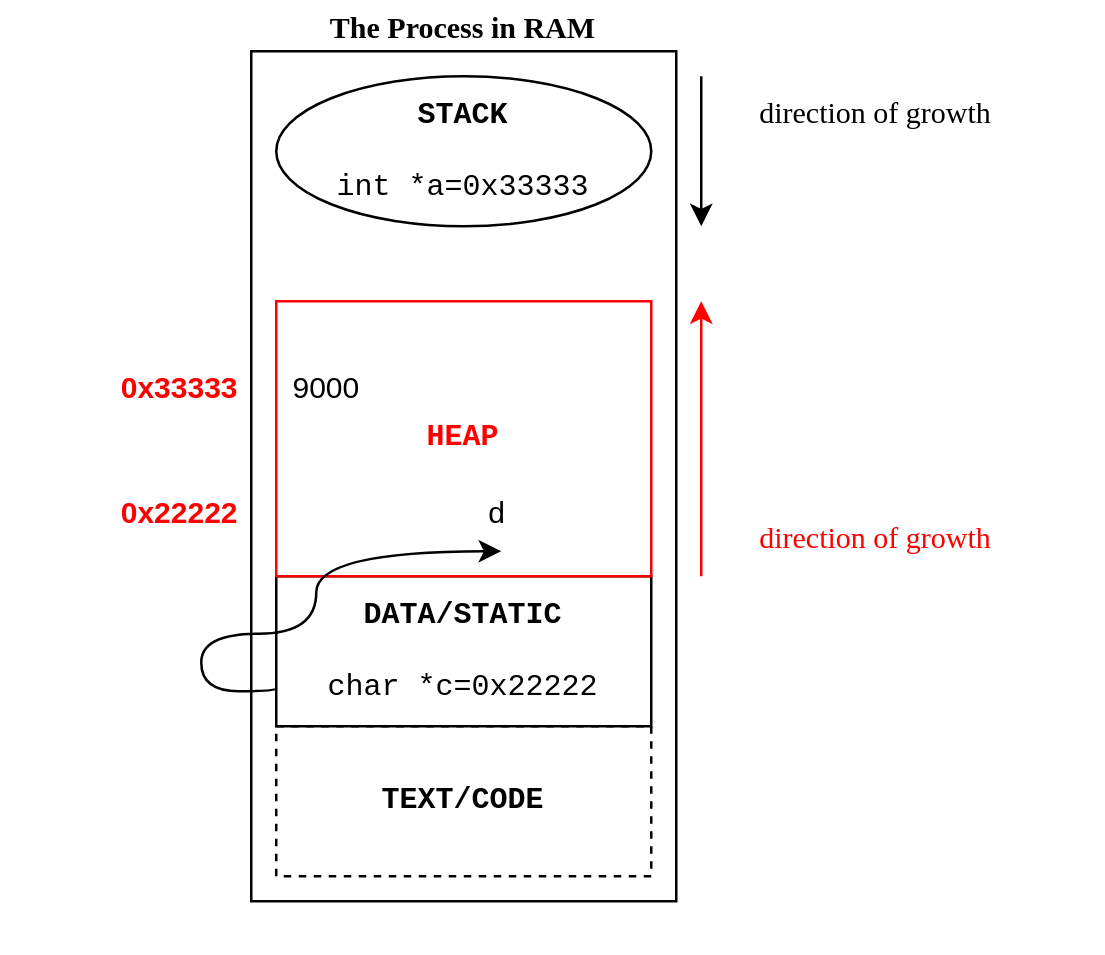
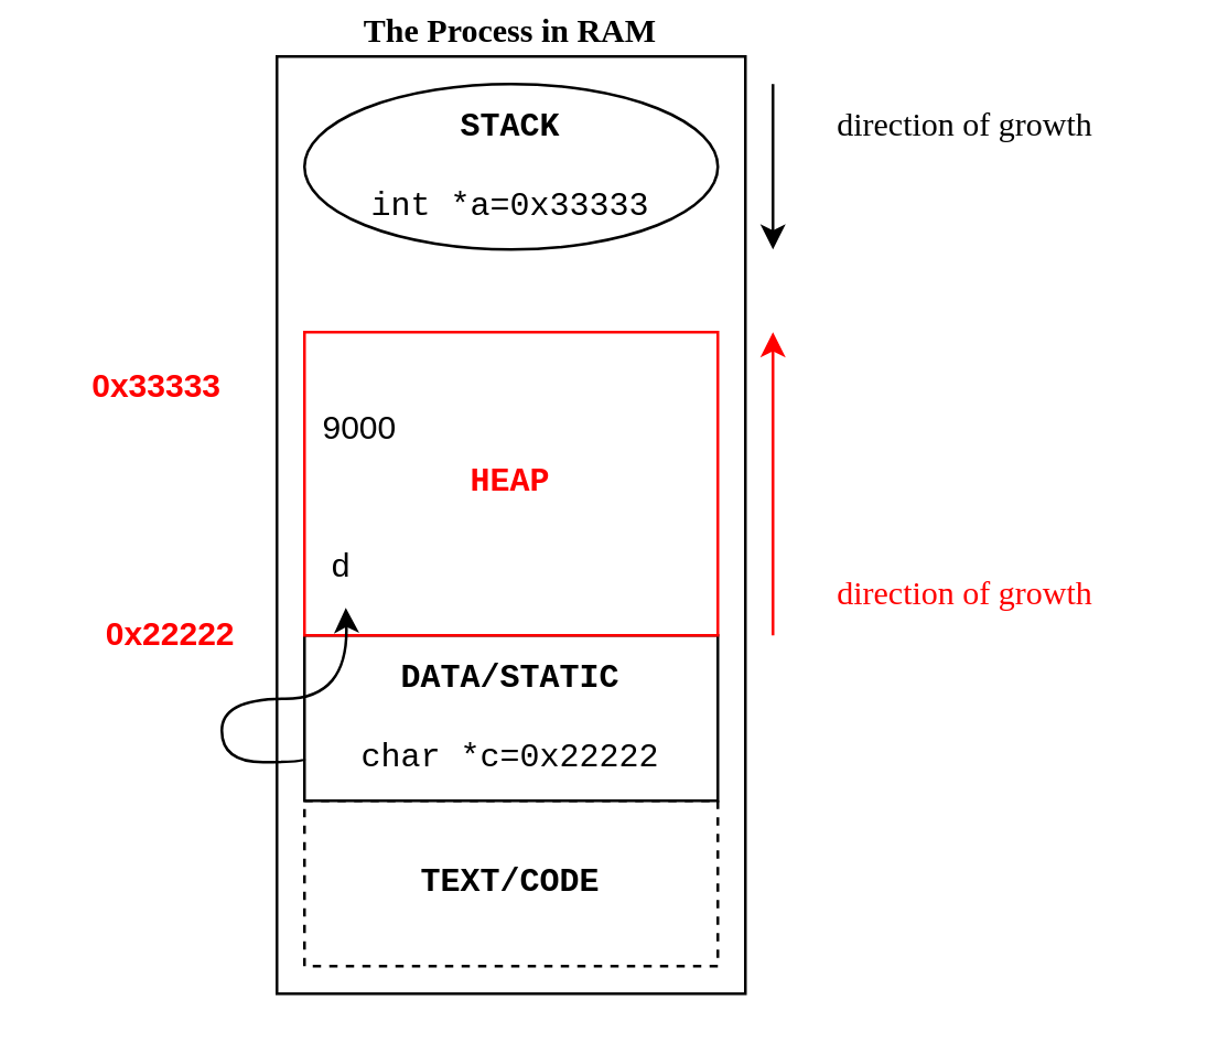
- <mxCell id="5" value="0x33333" style="text;html=1;align=right;verticalAlign=middle;whiteSpace=wrap;rounded=0;fontStyle=1;spacingRight=3;fontColor=#FF0000;" parent="1" vertex="1"><mxGeometry x="20" y="140" width="80" height="30" as="geometry" /></mxCell>
+ <mxCell id="5" value="0x33333" style="text;html=1;align=right;verticalAlign=middle;whiteSpace=wrap;rounded=0;fontStyle=1;spacingRight=3;fontColor=#FF0000;" parent="1" vertex="1"><mxGeometry x="5" y="125" width="80" height="30" as="geometry" /></mxCell>
- <mxCell id="14" value="0x22222" style="text;html=1;align=right;verticalAlign=middle;whiteSpace=wrap;rounded=0;fontStyle=1;spacingRight=3;fontColor=#FF0000;" vertex="1" parent="1"><mxGeometry x="20" y="190" width="80" height="30" as="geometry" /></mxCell>
+ <mxCell id="14" value="0x22222" style="text;html=1;align=right;verticalAlign=middle;whiteSpace=wrap;rounded=0;fontStyle=1;spacingRight=3;fontColor=#FF0000;" vertex="1" parent="1"><mxGeometry x="10" y="215" width="80" height="30" as="geometry" /></mxCell>
- <mxCell id="13" value="&amp;nbsp;d" style="text;html=1;align=left;verticalAlign=middle;whiteSpace=wrap;rounded=0;spacingLeft=5;" vertex="1" parent="1"><mxGeometry x="185" y="190" width="60" height="30" as="geometry" /></mxCell>
+ <mxCell id="13" value="&amp;nbsp;d" style="text;html=1;align=left;verticalAlign=middle;whiteSpace=wrap;rounded=0;spacingLeft=5;" vertex="1" parent="1"><mxGeometry x="110" y="190" width="60" height="30" as="geometry" /></mxCell>
